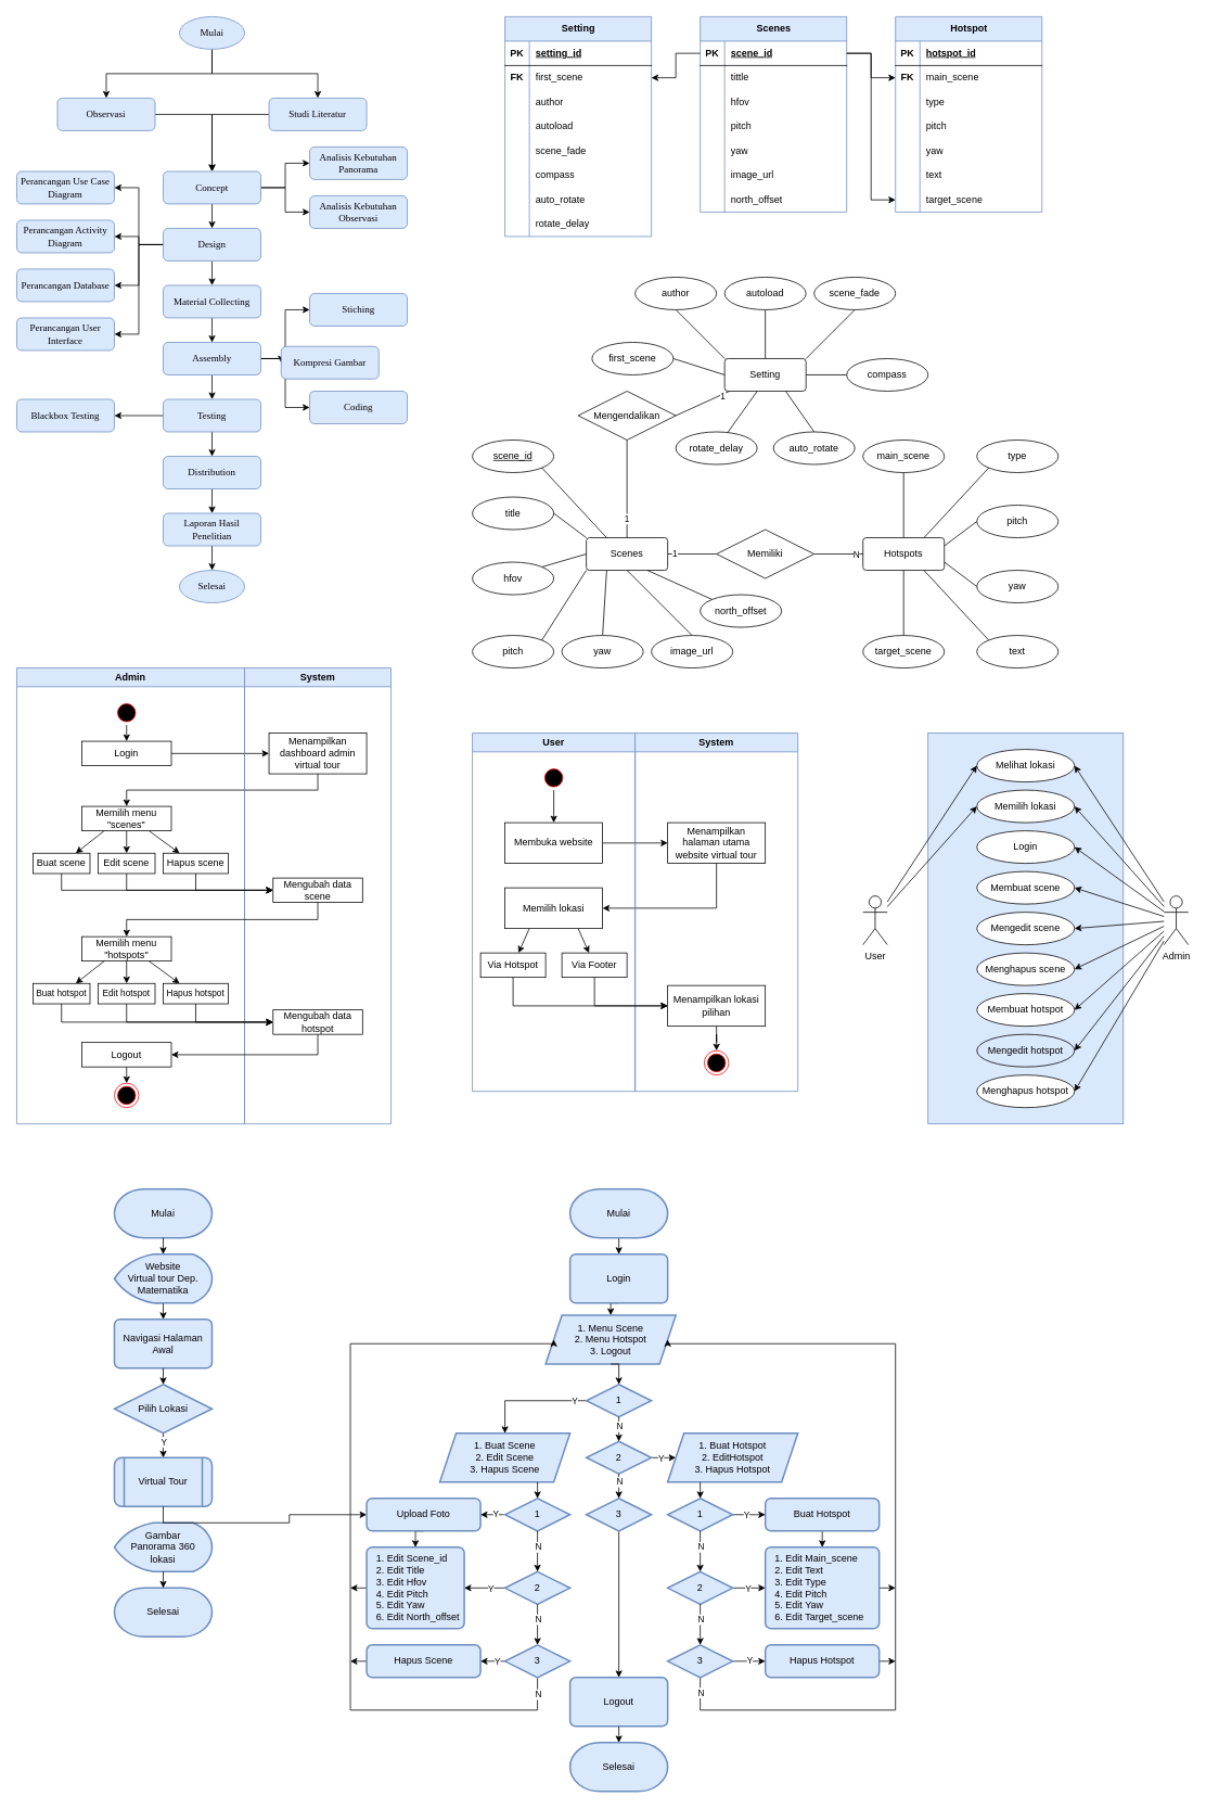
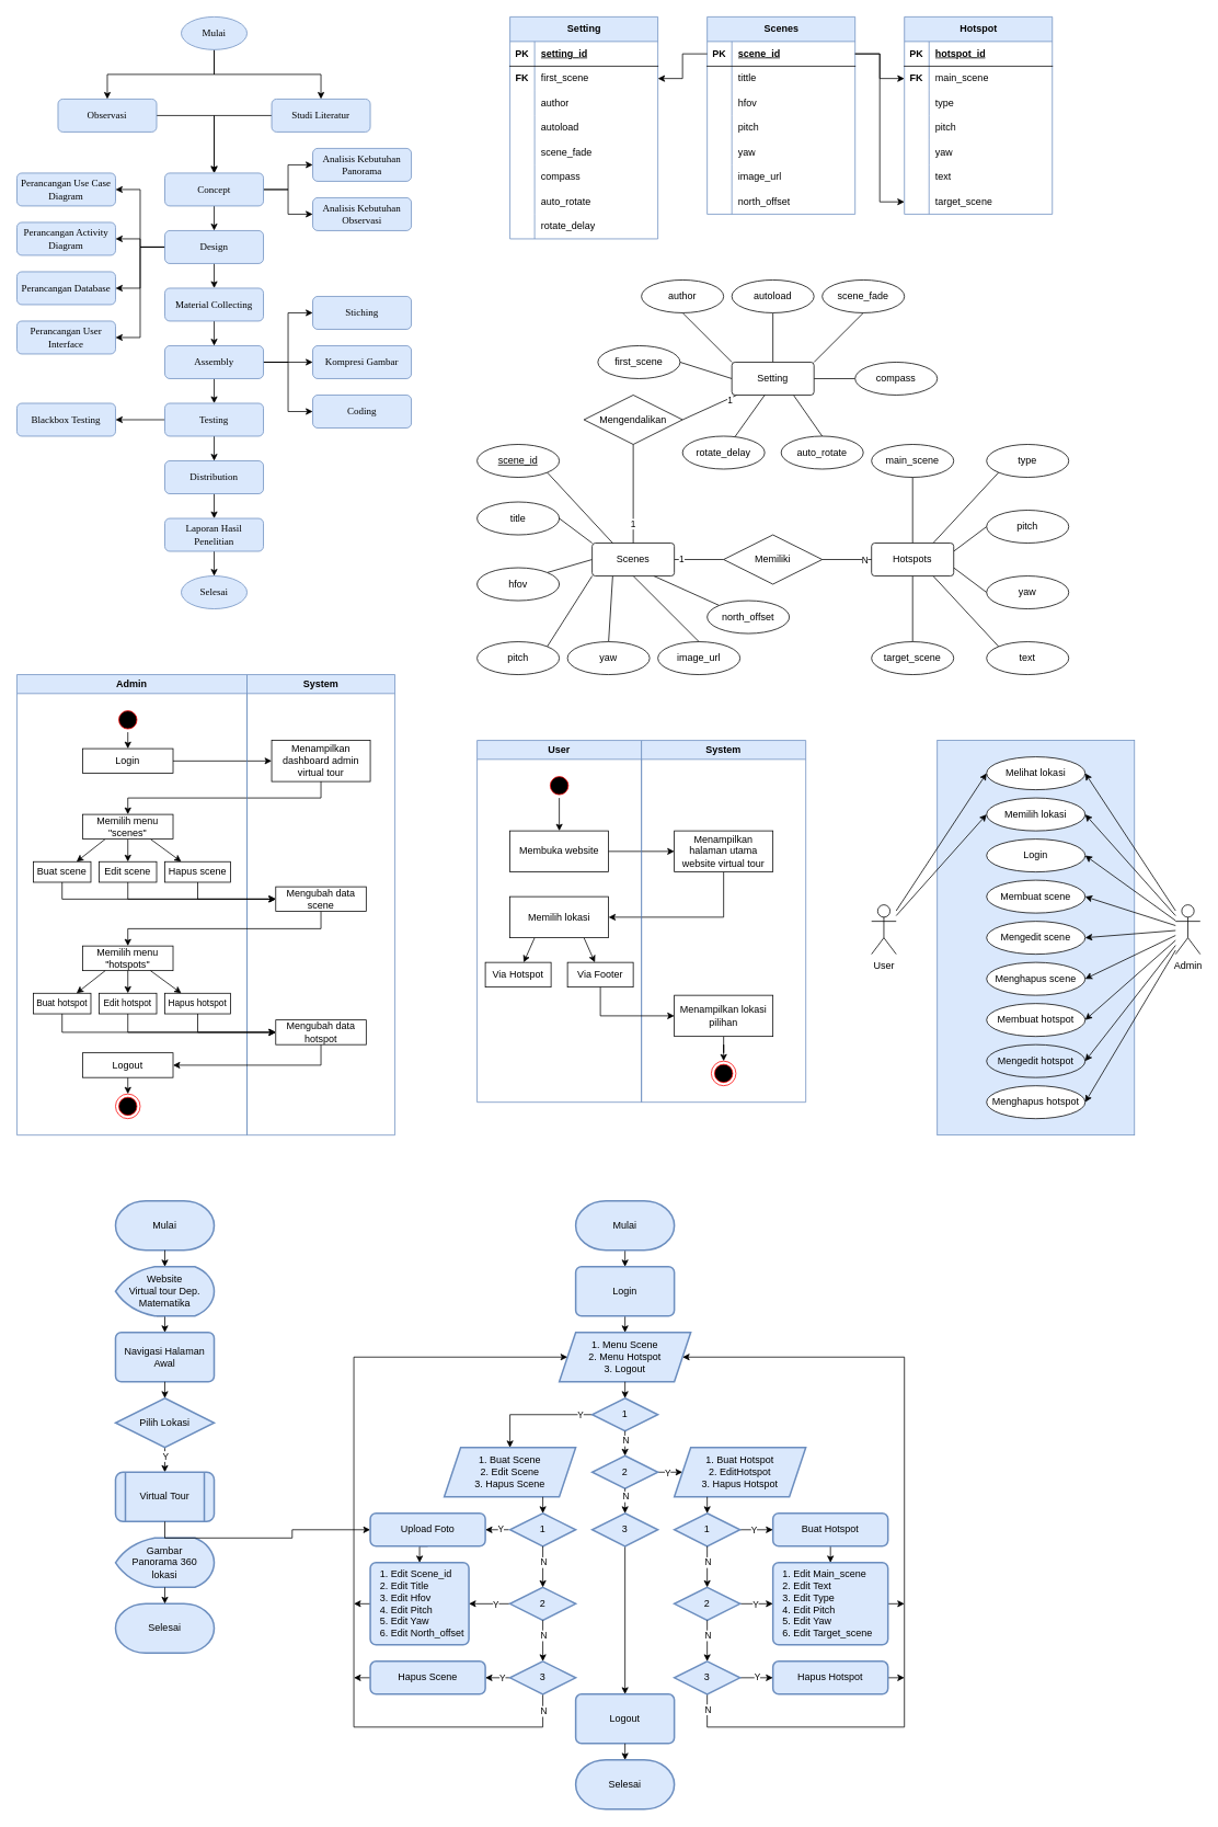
- <mxCell id="42" value="Kompresi Gambar" style="rounded=1;whiteSpace=wrap;html=1;fillColor=#dae8fc;strokeColor=#6c8ebf;fontFamily=Times New Roman;" parent="1" vertex="1"><mxGeometry x="345" y="425" width="120" height="40" as="geometry" /></mxCell>
+ <mxCell id="42" value="Kompresi Gambar" style="rounded=1;whiteSpace=wrap;html=1;fillColor=#dae8fc;strokeColor=#6c8ebf;fontFamily=Times New Roman;" parent="1" vertex="1"><mxGeometry x="380" y="420" width="120" height="40" as="geometry" /></mxCell>
- <mxCell id="184" style="edgeStyle=orthogonalEdgeStyle;rounded=0;orthogonalLoop=1;jettySize=auto;html=1;" edge="1" parent="1" source="175" target="183"><mxGeometry relative="1" as="geometry"><Array as="points"><mxPoint x="630" y="1235" /></Array></mxGeometry></mxCell>
- <mxCell id="262" value="1. Menu Scene&lt;br&gt;2. Menu Hotspot&lt;br&gt;3. Logout" style="shape=parallelogram;perimeter=parallelogramPerimeter;whiteSpace=wrap;html=1;fixedSize=1;fillColor=#dae8fc;strokeColor=#6c8ebf;strokeWidth=2;" vertex="1" parent="1"><mxGeometry x="670" y="1615" width="160" height="60" as="geometry" /></mxCell>
+ <mxCell id="262" value="1. Menu Scene&lt;br&gt;2. Menu Hotspot&lt;br&gt;3. Logout" style="shape=parallelogram;perimeter=parallelogramPerimeter;whiteSpace=wrap;html=1;fixedSize=1;fillColor=#dae8fc;strokeColor=#6c8ebf;strokeWidth=2;" vertex="1" parent="1"><mxGeometry x="680" y="1620" width="160" height="60" as="geometry" /></mxCell>
